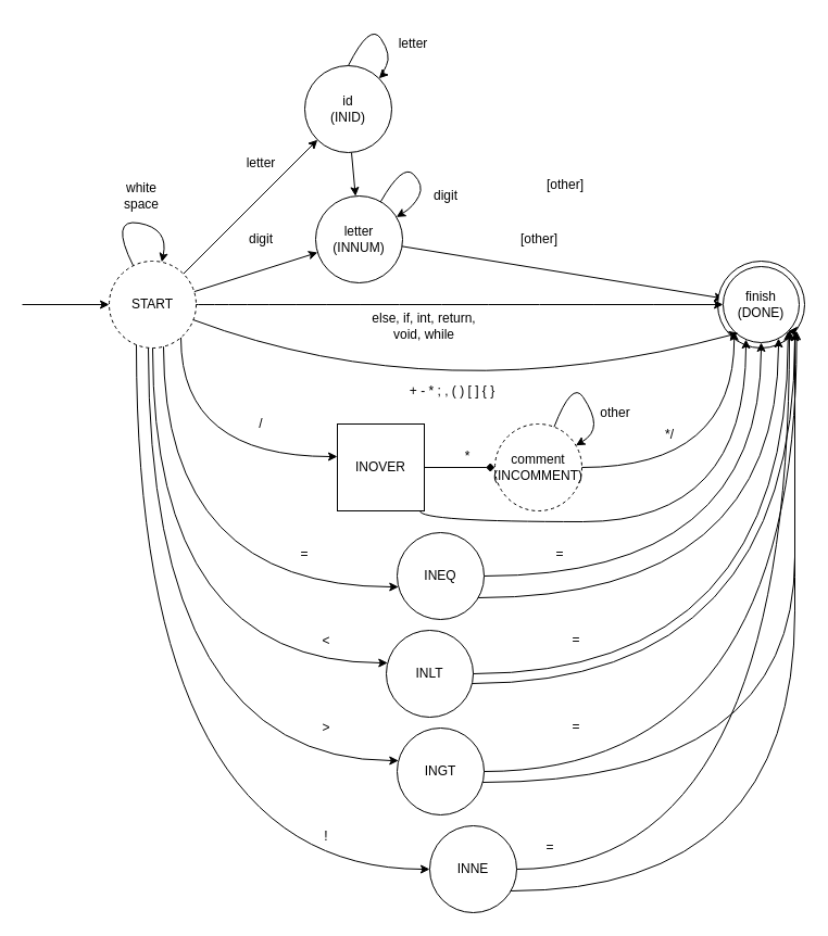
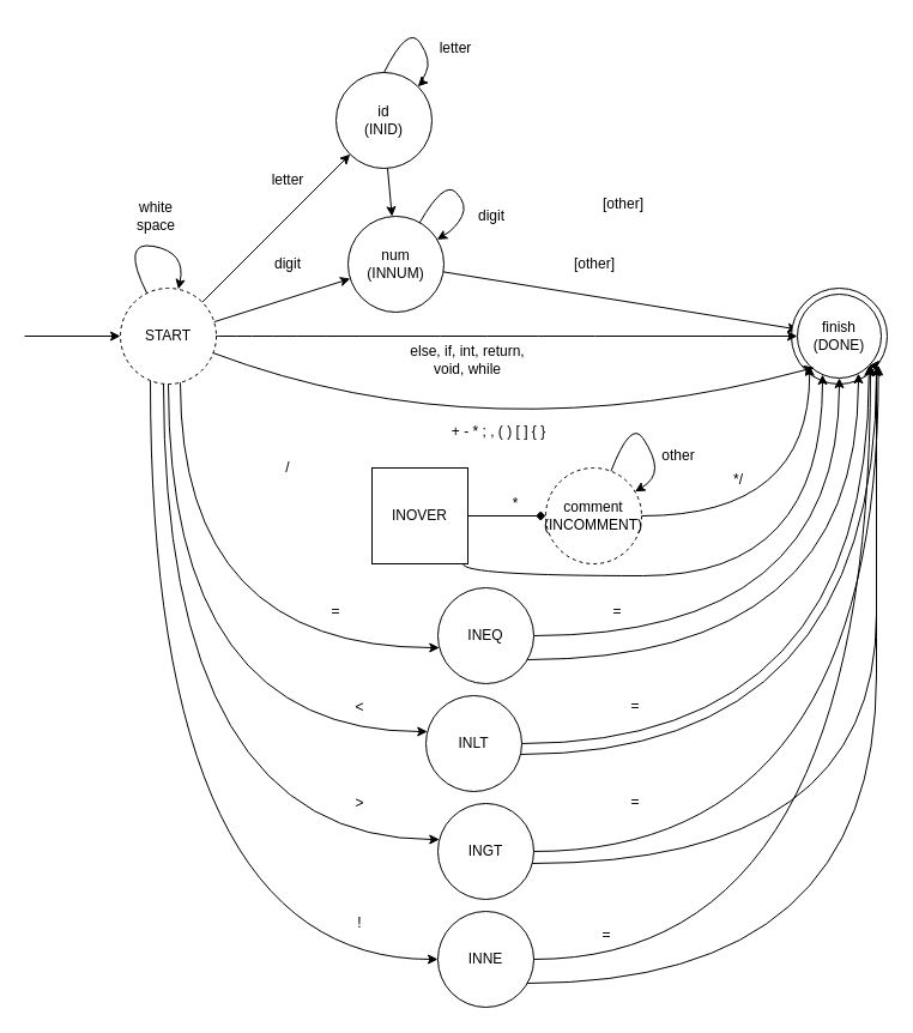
- <mxCell id="14" value="letter&lt;br&gt;(INNUM)" style="ellipse;whiteSpace=wrap;html=1;aspect=fixed;" parent="1" vertex="1"><mxGeometry x="290" y="180" width="80" height="80" as="geometry" /></mxCell>
+ <mxCell id="14" value="num&lt;br&gt;(INNUM)" style="ellipse;whiteSpace=wrap;html=1;aspect=fixed;" parent="1" vertex="1"><mxGeometry x="290" y="180" width="80" height="80" as="geometry" /></mxCell>
- <mxCell id="5" style="edgeStyle=orthogonalEdgeStyle;rounded=0;orthogonalLoop=1;jettySize=auto;html=1;curved=1;" parent="1" source="6" target="31" edge="1"><mxGeometry relative="1" as="geometry"><Array as="points"><mxPoint x="166" y="420" /></Array></mxGeometry></mxCell>
- <mxCell id="44" value="INNE" style="ellipse;whiteSpace=wrap;html=1;aspect=fixed;" parent="1" vertex="1"><mxGeometry x="395" y="760" width="80" height="80" as="geometry" /></mxCell>
+ <mxCell id="44" value="INNE" style="ellipse;whiteSpace=wrap;html=1;aspect=fixed;" parent="1" vertex="1"><mxGeometry x="365" y="760" width="80" height="80" as="geometry" /></mxCell>
